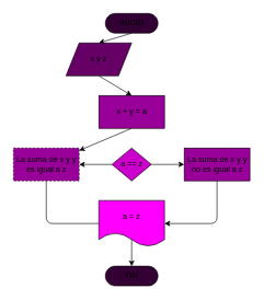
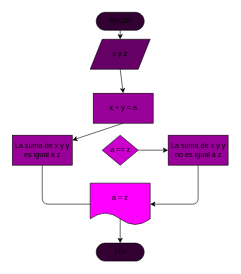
- <mxCell id="5" value="x y z" style="shape=parallelogram;perimeter=parallelogramPerimeter;whiteSpace=wrap;html=1;dashed=0;fillColor=#660066;" vertex="1" parent="1"><mxGeometry x="100" y="65" width="100" height="50" as="geometry" /></mxCell>
+ <mxCell id="5" value="x y z" style="shape=parallelogram;perimeter=parallelogramPerimeter;whiteSpace=wrap;html=1;dashed=0;fillColor=#660066;" vertex="1" parent="1"><mxGeometry x="150" y="65" width="100" height="50" as="geometry" /></mxCell>
- <mxCell id="7" value="x + y = a" style="html=1;dashed=0;whitespace=wrap;fillColor=#990099;" vertex="1" parent="1"><mxGeometry x="150" y="145" width="100" height="50" as="geometry" /></mxCell>
+ <mxCell id="7" value="x + y = a" style="html=1;dashed=0;whitespace=wrap;fillColor=#990099;" vertex="1" parent="1"><mxGeometry x="155" y="155" width="100" height="50" as="geometry" /></mxCell>
- <mxCell id="12" value="La suma de x y y &lt;br&gt;es igual a z" style="html=1;dashed=1;whitespace=wrap;fillColor=#990099;" vertex="1" parent="1"><mxGeometry x="20" y="225" width="100" height="50" as="geometry" /></mxCell>
+ <mxCell id="12" value="La suma de x y y &lt;br&gt;es igual a z" style="html=1;dashed=0;whitespace=wrap;fillColor=#990099;" vertex="1" parent="1"><mxGeometry x="20" y="225" width="100" height="50" as="geometry" /></mxCell>
- <mxCell id="8" style="edgeStyle=none;html=1;exitX=0;exitY=0.5;exitDx=0;exitDy=0;entryX=1;entryY=0.5;entryDx=0;entryDy=0;" edge="1" parent="1" source="10" target="12"><mxGeometry relative="1" as="geometry" /></mxCell>
